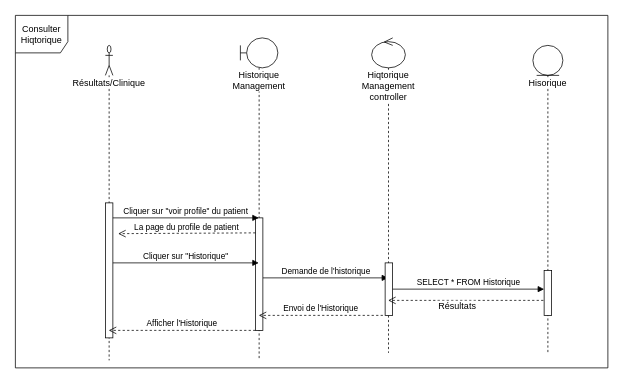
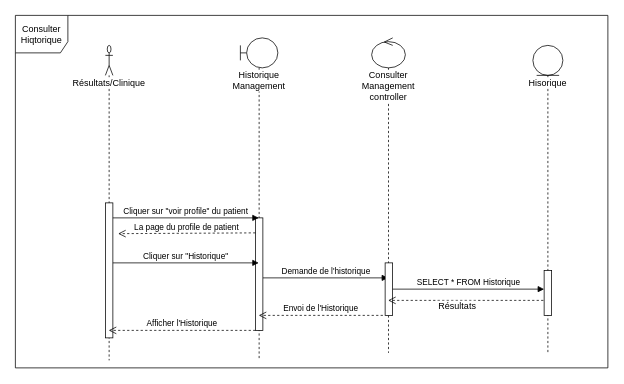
- <mxCell id="8" value="Hiqtorique&lt;br&gt;Management controller" style="shape=umlLifeline;participant=umlControl;perimeter=lifelinePerimeter;whiteSpace=wrap;html=1;container=1;collapsible=0;recursiveResize=0;verticalAlign=top;spacingTop=36;labelBackgroundColor=#ffffff;outlineConnect=0;" parent="1" vertex="1"><mxGeometry x="495" y="50" width="45" height="420" as="geometry" /></mxCell>
+ <mxCell id="8" value="Consulter&lt;br&gt;Management controller" style="shape=umlLifeline;participant=umlControl;perimeter=lifelinePerimeter;whiteSpace=wrap;html=1;container=1;collapsible=0;recursiveResize=0;verticalAlign=top;spacingTop=36;labelBackgroundColor=#ffffff;outlineConnect=0;" parent="1" vertex="1"><mxGeometry x="495" y="50" width="45" height="420" as="geometry" /></mxCell>
